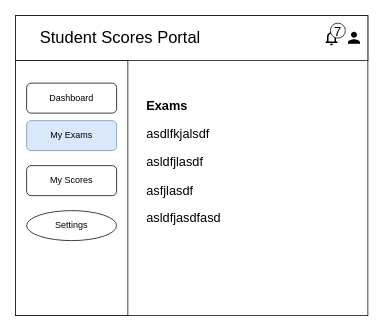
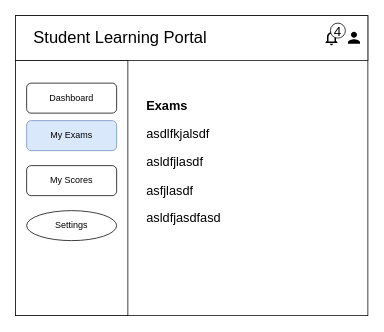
- <mxCell id="12" value="&lt;font style=&quot;font-size: 18px&quot;&gt;7&lt;/font&gt;" style="ellipse;whiteSpace=wrap;html=1;aspect=fixed;fontSize=22;" vertex="1" parent="1"><mxGeometry x="440" y="30" width="20" height="20" as="geometry" /></mxCell>
+ <mxCell id="12" value="&lt;font style=&quot;font-size: 18px&quot;&gt;4&lt;/font&gt;" style="ellipse;whiteSpace=wrap;html=1;aspect=fixed;fontSize=22;" vertex="1" parent="1"><mxGeometry x="440" y="30" width="20" height="20" as="geometry" /></mxCell>
- <mxCell id="9" value="Student Scores Portal" style="text;html=1;strokeColor=none;fillColor=none;align=center;verticalAlign=middle;whiteSpace=wrap;rounded=0;fontSize=22;" vertex="1" parent="1"><mxGeometry x="30" y="35" width="260" height="30" as="geometry" /></mxCell>
+ <mxCell id="9" value="Student Learning Portal" style="text;html=1;strokeColor=none;fillColor=none;align=center;verticalAlign=middle;whiteSpace=wrap;rounded=0;fontSize=22;" vertex="1" parent="1"><mxGeometry x="30" y="35" width="260" height="30" as="geometry" /></mxCell>
